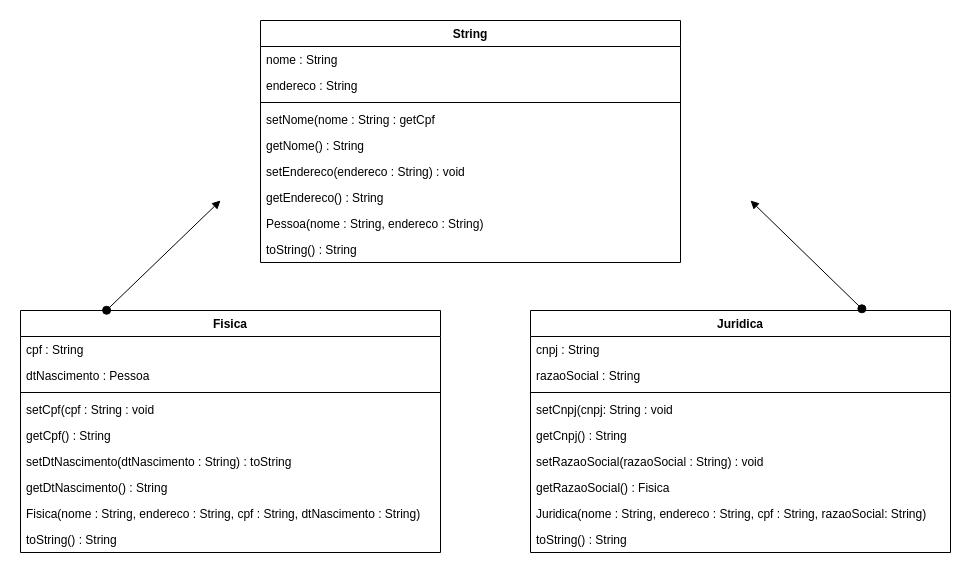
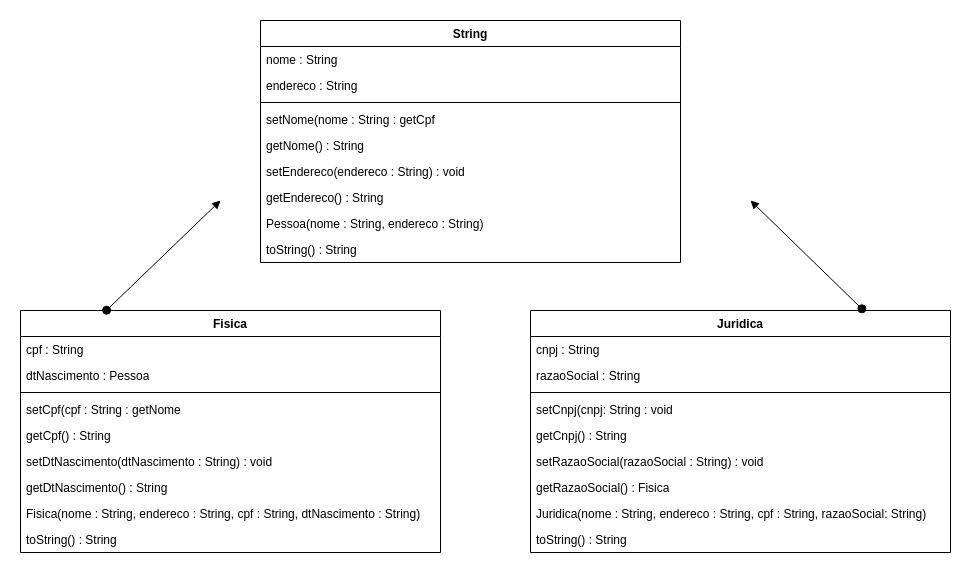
- <mxCell id="6" value="setCpf(cpf : String : void" style="text;strokeColor=none;fillColor=none;align=left;verticalAlign=top;spacingLeft=4;spacingRight=4;overflow=hidden;rotatable=0;points=[[0,0.5],[1,0.5]];portConstraint=eastwest;" vertex="1" parent="2"><mxGeometry y="86" width="420" height="26" as="geometry" /></mxCell>
+ <mxCell id="6" value="setCpf(cpf : String : getNome" style="text;strokeColor=none;fillColor=none;align=left;verticalAlign=top;spacingLeft=4;spacingRight=4;overflow=hidden;rotatable=0;points=[[0,0.5],[1,0.5]];portConstraint=eastwest;" vertex="1" parent="2"><mxGeometry y="86" width="420" height="26" as="geometry" /></mxCell>
- <mxCell id="8" value="setDtNascimento(dtNascimento : String) : toString" style="text;strokeColor=none;fillColor=none;align=left;verticalAlign=top;spacingLeft=4;spacingRight=4;overflow=hidden;rotatable=0;points=[[0,0.5],[1,0.5]];portConstraint=eastwest;" vertex="1" parent="2"><mxGeometry y="138" width="420" height="26" as="geometry" /></mxCell>
+ <mxCell id="8" value="setDtNascimento(dtNascimento : String) : void" style="text;strokeColor=none;fillColor=none;align=left;verticalAlign=top;spacingLeft=4;spacingRight=4;overflow=hidden;rotatable=0;points=[[0,0.5],[1,0.5]];portConstraint=eastwest;" vertex="1" parent="2"><mxGeometry y="138" width="420" height="26" as="geometry" /></mxCell>
